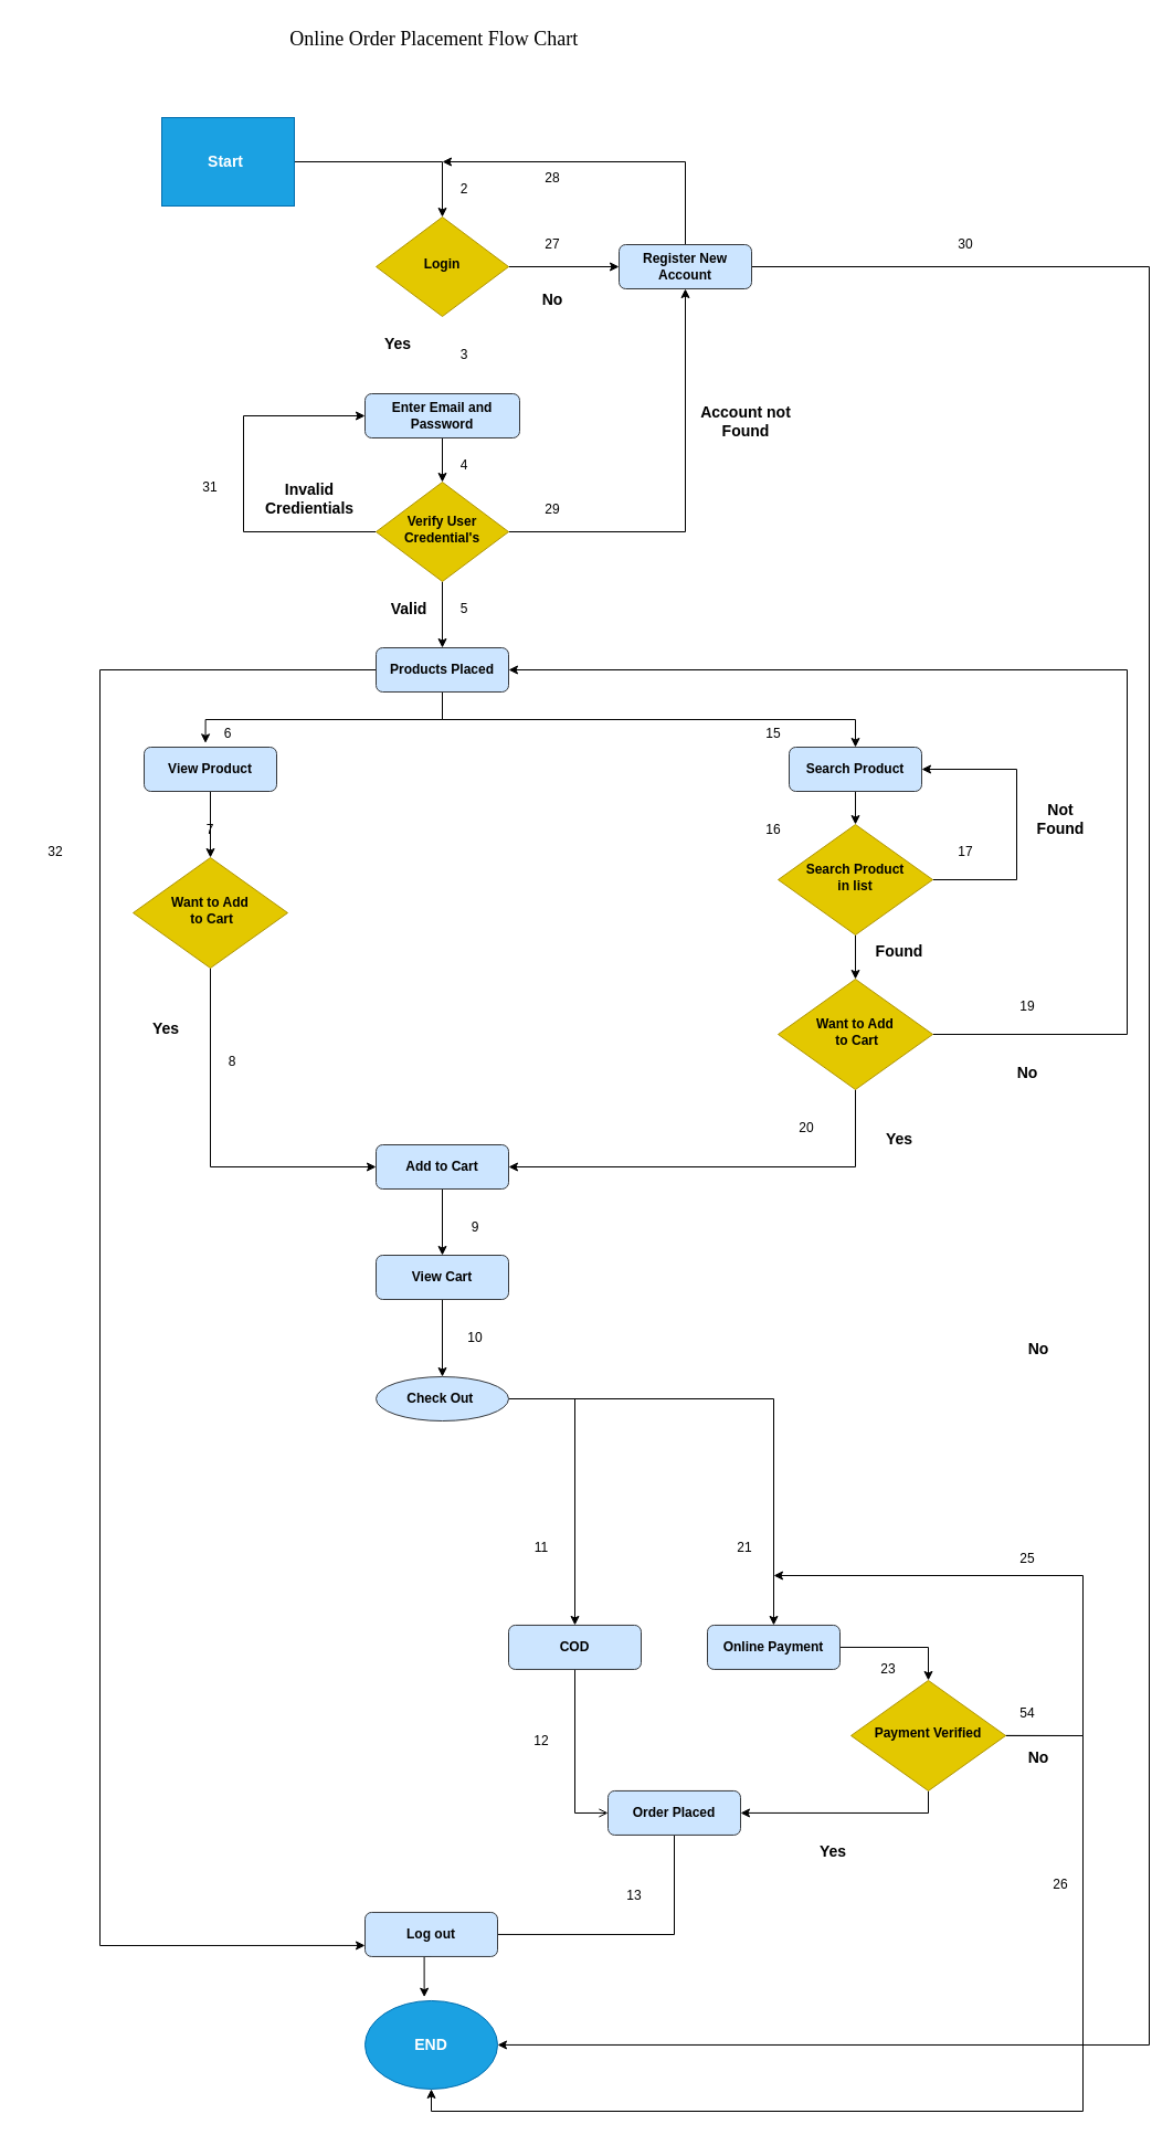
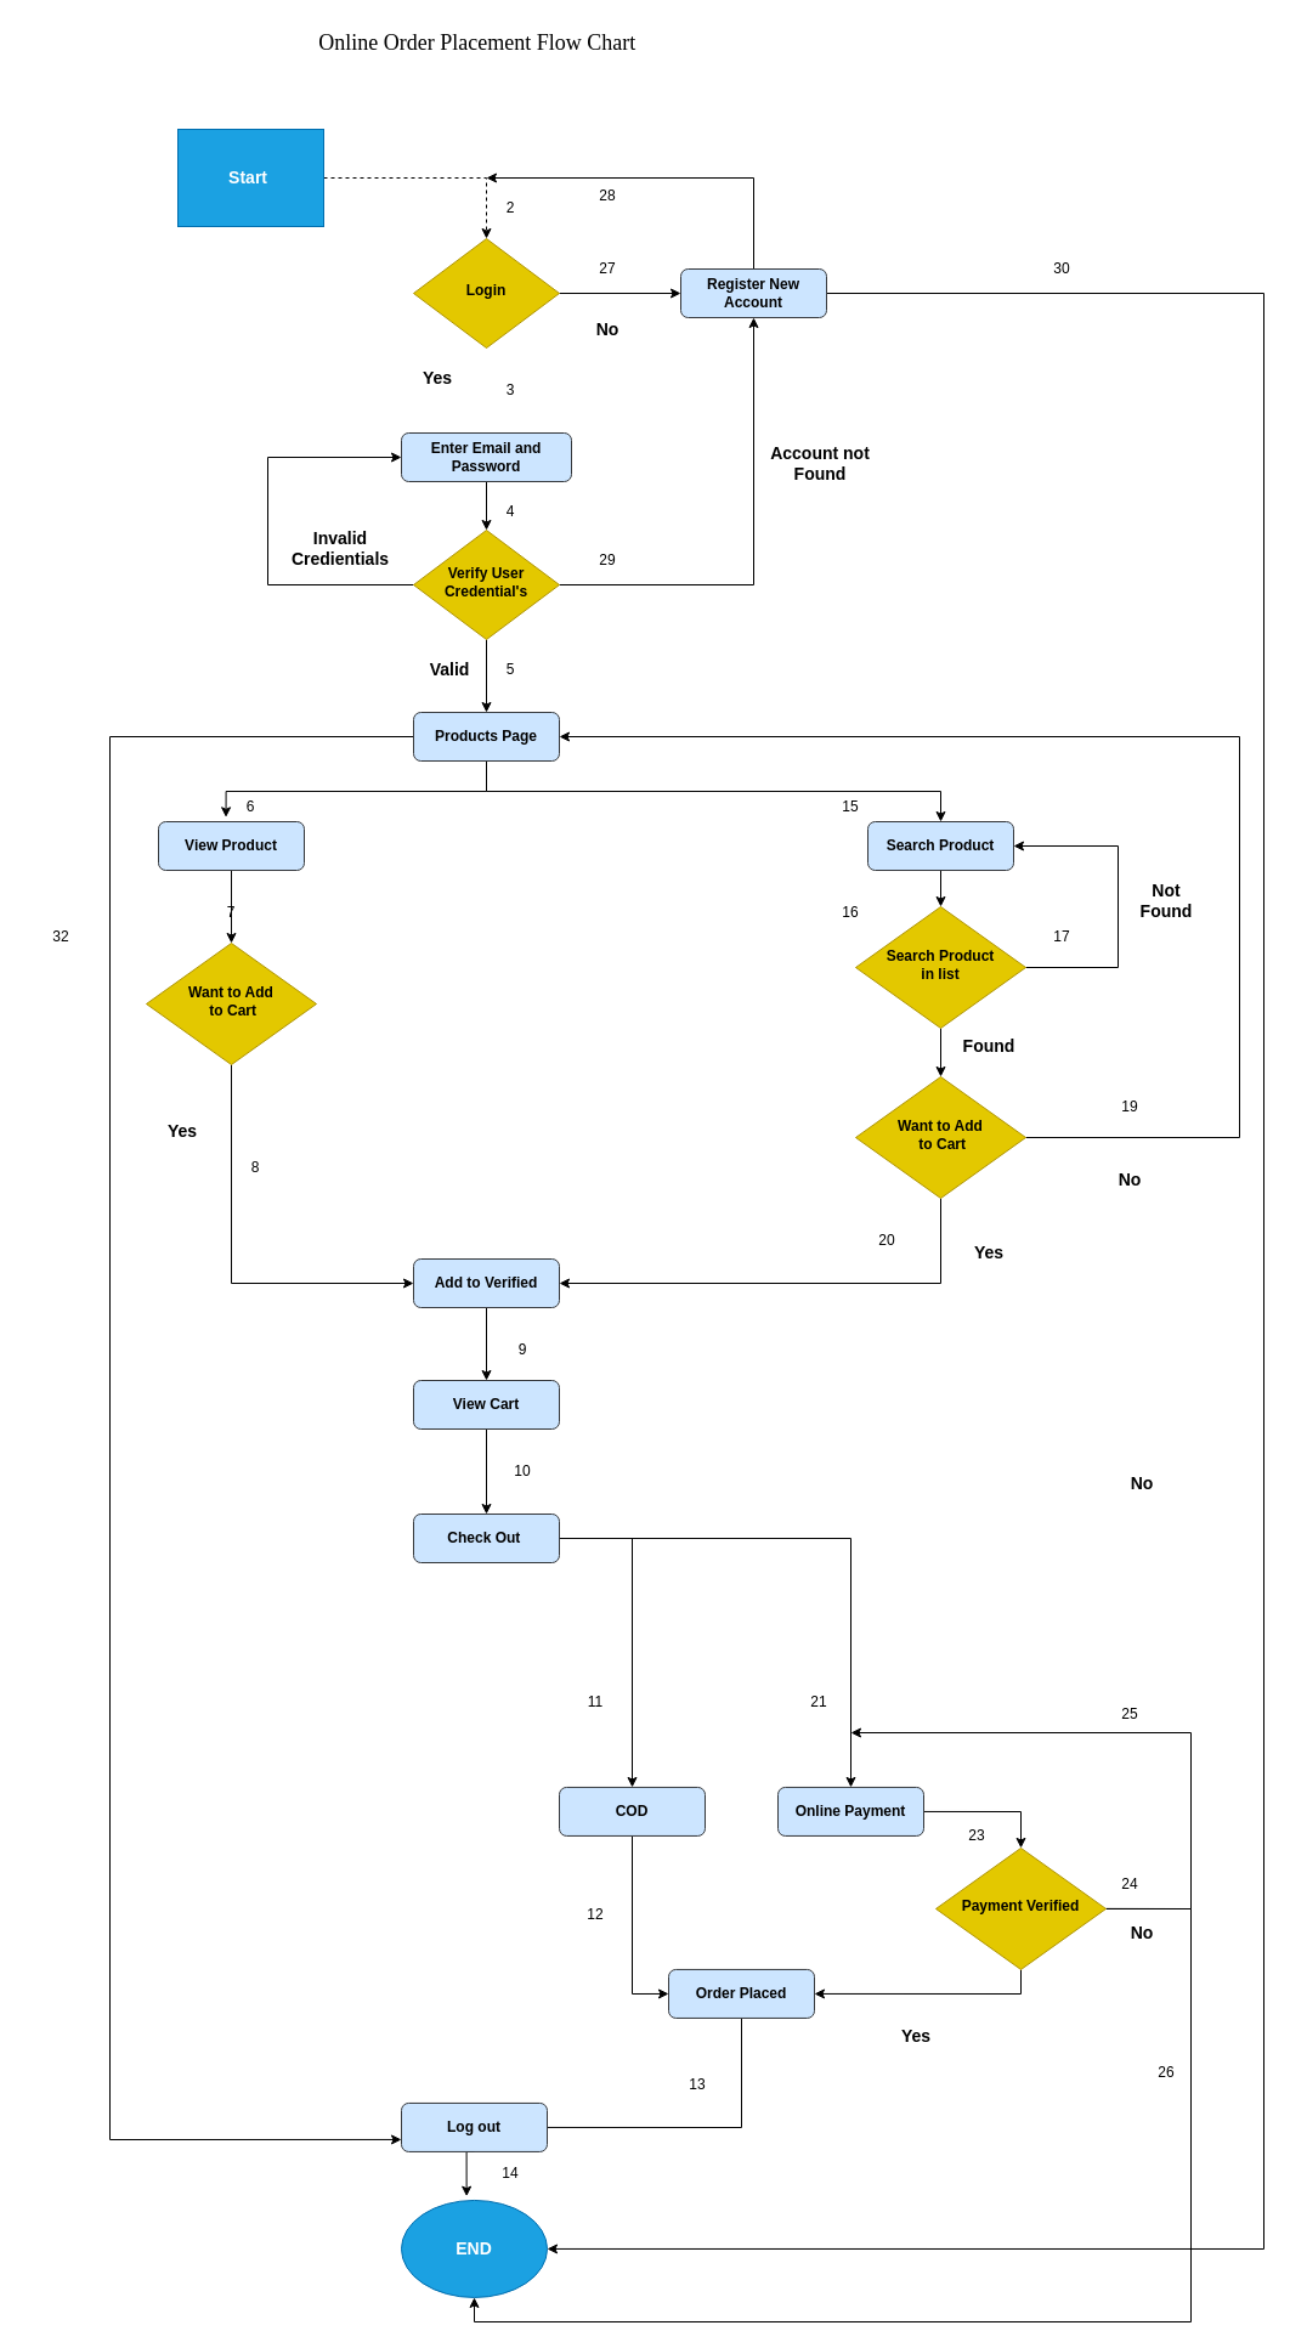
- <mxCell id="5" style="edgeStyle=orthogonalEdgeStyle;rounded=0;orthogonalLoop=1;jettySize=auto;html=1;exitX=1;exitY=0.5;exitDx=0;exitDy=0;entryX=0.5;entryY=0;entryDx=0;entryDy=0;" edge="1" parent="1" source="6" target="8"><mxGeometry relative="1" as="geometry" /></mxCell>
+ <mxCell id="5" style="edgeStyle=orthogonalEdgeStyle;rounded=0;orthogonalLoop=1;jettySize=auto;html=1;exitX=1;exitY=0.5;exitDx=0;exitDy=0;entryX=0.5;entryY=0;entryDx=0;entryDy=0;dashed=1;" edge="1" parent="1" source="6" target="8"><mxGeometry relative="1" as="geometry" /></mxCell>
- <mxCell id="92" value="31" style="text;html=1;strokeColor=none;fillColor=none;align=center;verticalAlign=middle;whiteSpace=wrap;rounded=0;" vertex="1" parent="1"><mxGeometry y="426" width="60" height="30" as="geometry" x="160" /></mxCell>
- <mxCell id="17" value="&lt;b&gt;Products Placed&lt;/b&gt;" style="rounded=1;whiteSpace=wrap;html=1;fontSize=12;glass=0;strokeWidth=1;shadow=0;fillColor=#cce5ff;strokeColor=#36393d;" vertex="1" parent="1"><mxGeometry x="340" y="586" width="120" height="40" as="geometry" /></mxCell>
+ <mxCell id="17" value="&lt;b&gt;Products Page&lt;/b&gt;" style="rounded=1;whiteSpace=wrap;html=1;fontSize=12;glass=0;strokeWidth=1;shadow=0;fillColor=#cce5ff;strokeColor=#36393d;" vertex="1" parent="1"><mxGeometry x="340" y="586" width="120" height="40" as="geometry" /></mxCell>
- <mxCell id="33" value="&lt;b&gt;Add to Cart&lt;/b&gt;" style="rounded=1;whiteSpace=wrap;html=1;fontSize=12;glass=0;strokeWidth=1;shadow=0;fillColor=#cce5ff;strokeColor=#36393d;" vertex="1" parent="1"><mxGeometry x="340" y="1036" width="120" height="40" as="geometry" /></mxCell>
+ <mxCell id="33" value="&lt;b&gt;Add to Verified&lt;/b&gt;" style="rounded=1;whiteSpace=wrap;html=1;fontSize=12;glass=0;strokeWidth=1;shadow=0;fillColor=#cce5ff;strokeColor=#36393d;" vertex="1" parent="1"><mxGeometry x="340" y="1036" width="120" height="40" as="geometry" /></mxCell>
- <mxCell id="76" value="&lt;b&gt;Check Out&amp;nbsp;&lt;/b&gt;" style="ellipse;whiteSpace=wrap;html=1;fontSize=12;glass=0;strokeWidth=1;shadow=0;fillColor=#cce5ff;strokeColor=#36393d;" vertex="1" parent="1"><mxGeometry x="340" y="1246" width="120" height="40" as="geometry" /></mxCell>
+ <mxCell id="76" value="&lt;b&gt;Check Out&amp;nbsp;&lt;/b&gt;" style="rounded=1;whiteSpace=wrap;html=1;fontSize=12;glass=0;strokeWidth=1;shadow=0;fillColor=#cce5ff;strokeColor=#36393d;" vertex="1" parent="1"><mxGeometry x="340" y="1246" width="120" height="40" as="geometry" /></mxCell>
- <mxCell id="82" value="54" style="text;html=1;strokeColor=none;fillColor=none;align=center;verticalAlign=middle;whiteSpace=wrap;rounded=0;" vertex="1" parent="1"><mxGeometry x="900" y="1536" width="60" height="30" as="geometry" /></mxCell>
+ <mxCell id="82" value="24" style="text;html=1;strokeColor=none;fillColor=none;align=center;verticalAlign=middle;whiteSpace=wrap;rounded=0;" vertex="1" parent="1"><mxGeometry x="900" y="1536" width="60" height="30" as="geometry" /></mxCell>
- <mxCell id="40" style="edgeStyle=orthogonalEdgeStyle;rounded=0;orthogonalLoop=1;jettySize=auto;html=1;entryX=0;entryY=0.5;entryDx=0;entryDy=0;endArrow=open;" edge="1" parent="1" source="41" target="45"><mxGeometry relative="1" as="geometry" /></mxCell>
+ <mxCell id="40" style="edgeStyle=orthogonalEdgeStyle;rounded=0;orthogonalLoop=1;jettySize=auto;html=1;entryX=0;entryY=0.5;entryDx=0;entryDy=0;" edge="1" parent="1" source="41" target="45"><mxGeometry relative="1" as="geometry" /></mxCell>
+ <mxCell id="69" value="14" style="text;html=1;strokeColor=none;fillColor=none;align=center;verticalAlign=middle;whiteSpace=wrap;rounded=0;" vertex="1" parent="1"><mxGeometry x="390" y="1773.95" width="60" height="30" as="geometry" /></mxCell>
